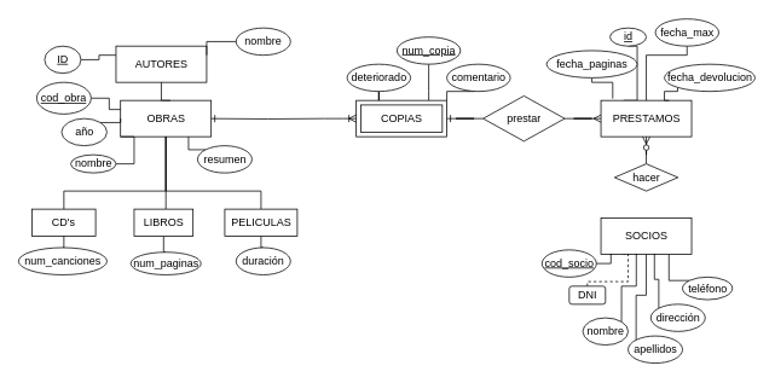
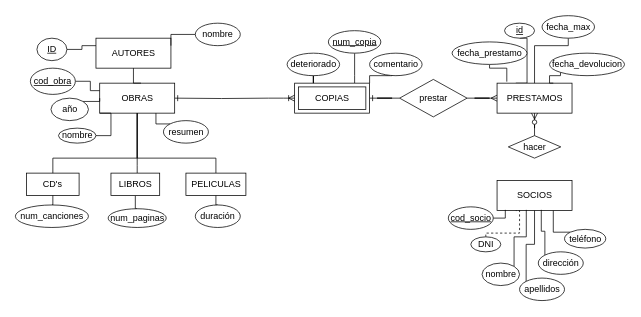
- <mxCell id="35" value="fecha_paginas" style="ellipse;whiteSpace=wrap;html=1;" parent="1" vertex="1"><mxGeometry x="602.5" y="55" width="100" height="30" as="geometry" /></mxCell>
+ <mxCell id="35" value="fecha_prestamo" style="ellipse;whiteSpace=wrap;html=1;" parent="1" vertex="1"><mxGeometry x="602.5" y="55" width="100" height="30" as="geometry" /></mxCell>
- <mxCell id="44" value="DNI" style="whiteSpace=wrap;html=1;rounded=1;" parent="1" vertex="1"><mxGeometry x="627.5" y="315" width="40" height="20" as="geometry" /></mxCell>
+ <mxCell id="44" value="DNI" style="ellipse;whiteSpace=wrap;html=1;" parent="1" vertex="1"><mxGeometry x="627.5" y="315" width="40" height="20" as="geometry" /></mxCell>
